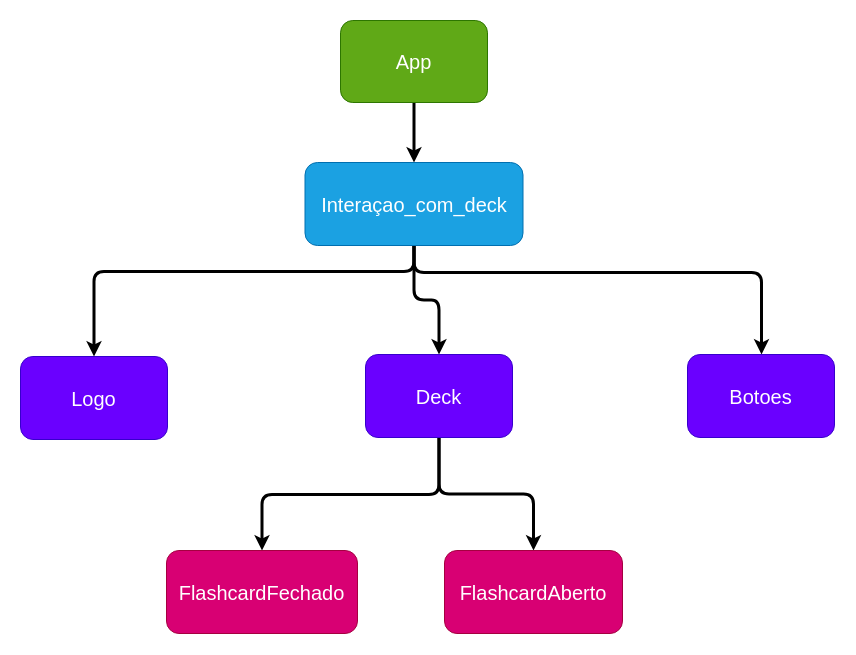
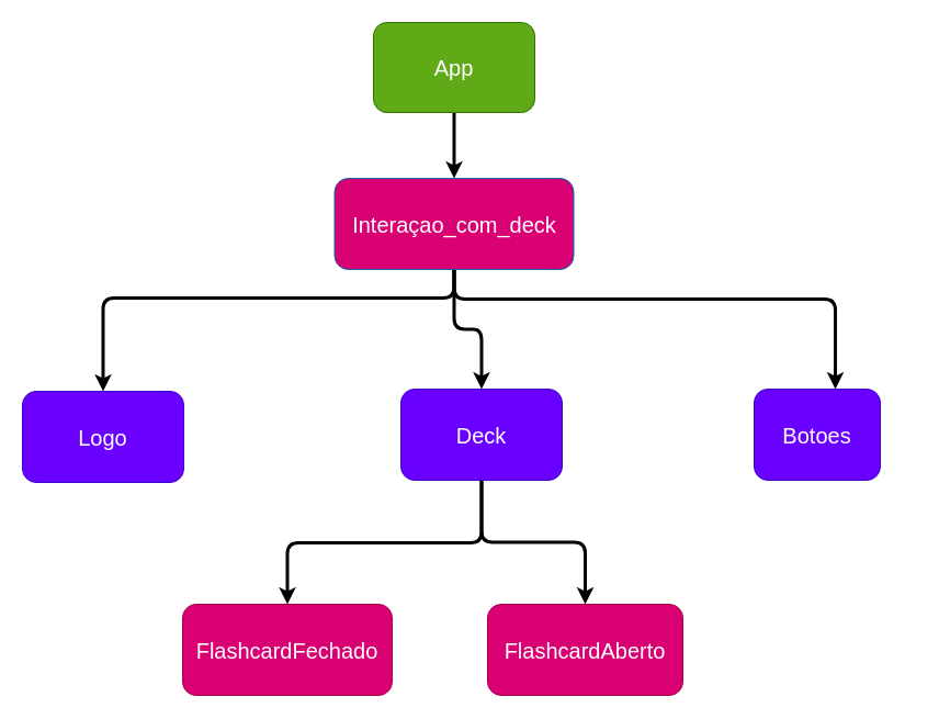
- <mxCell id="8" value="&lt;font style=&quot;font-size: 20px&quot;&gt;Interaçao_com_deck&lt;/font&gt;" style="rounded=1;whiteSpace=wrap;html=1;fillColor=#1ba1e2;fontColor=#ffffff;strokeColor=#006EAF;" vertex="1" parent="1"><mxGeometry x="304.5" y="162" width="218" height="83" as="geometry" /></mxCell>
+ <mxCell id="8" value="&lt;font style=&quot;font-size: 20px&quot;&gt;Interaçao_com_deck&lt;/font&gt;" style="rounded=1;whiteSpace=wrap;html=1;fillColor=#d80073;fontColor=#ffffff;strokeColor=#006EAF;" vertex="1" parent="1"><mxGeometry x="304.5" y="162" width="218" height="83" as="geometry" /></mxCell>
- <mxCell id="9" value="&lt;font style=&quot;font-size: 20px&quot;&gt;Botoes&lt;/font&gt;" style="rounded=1;whiteSpace=wrap;html=1;fillColor=#6a00ff;fontColor=#ffffff;strokeColor=#3700CC;" vertex="1" parent="1"><mxGeometry x="687" y="354" width="147" height="83" as="geometry" /></mxCell>
+ <mxCell id="9" value="&lt;font style=&quot;font-size: 20px&quot;&gt;Botoes&lt;/font&gt;" style="rounded=1;whiteSpace=wrap;html=1;fillColor=#6a00ff;fontColor=#ffffff;strokeColor=#3700CC;" vertex="1" parent="1"><mxGeometry x="687" y="354" width="115" height="83" as="geometry" /></mxCell>
